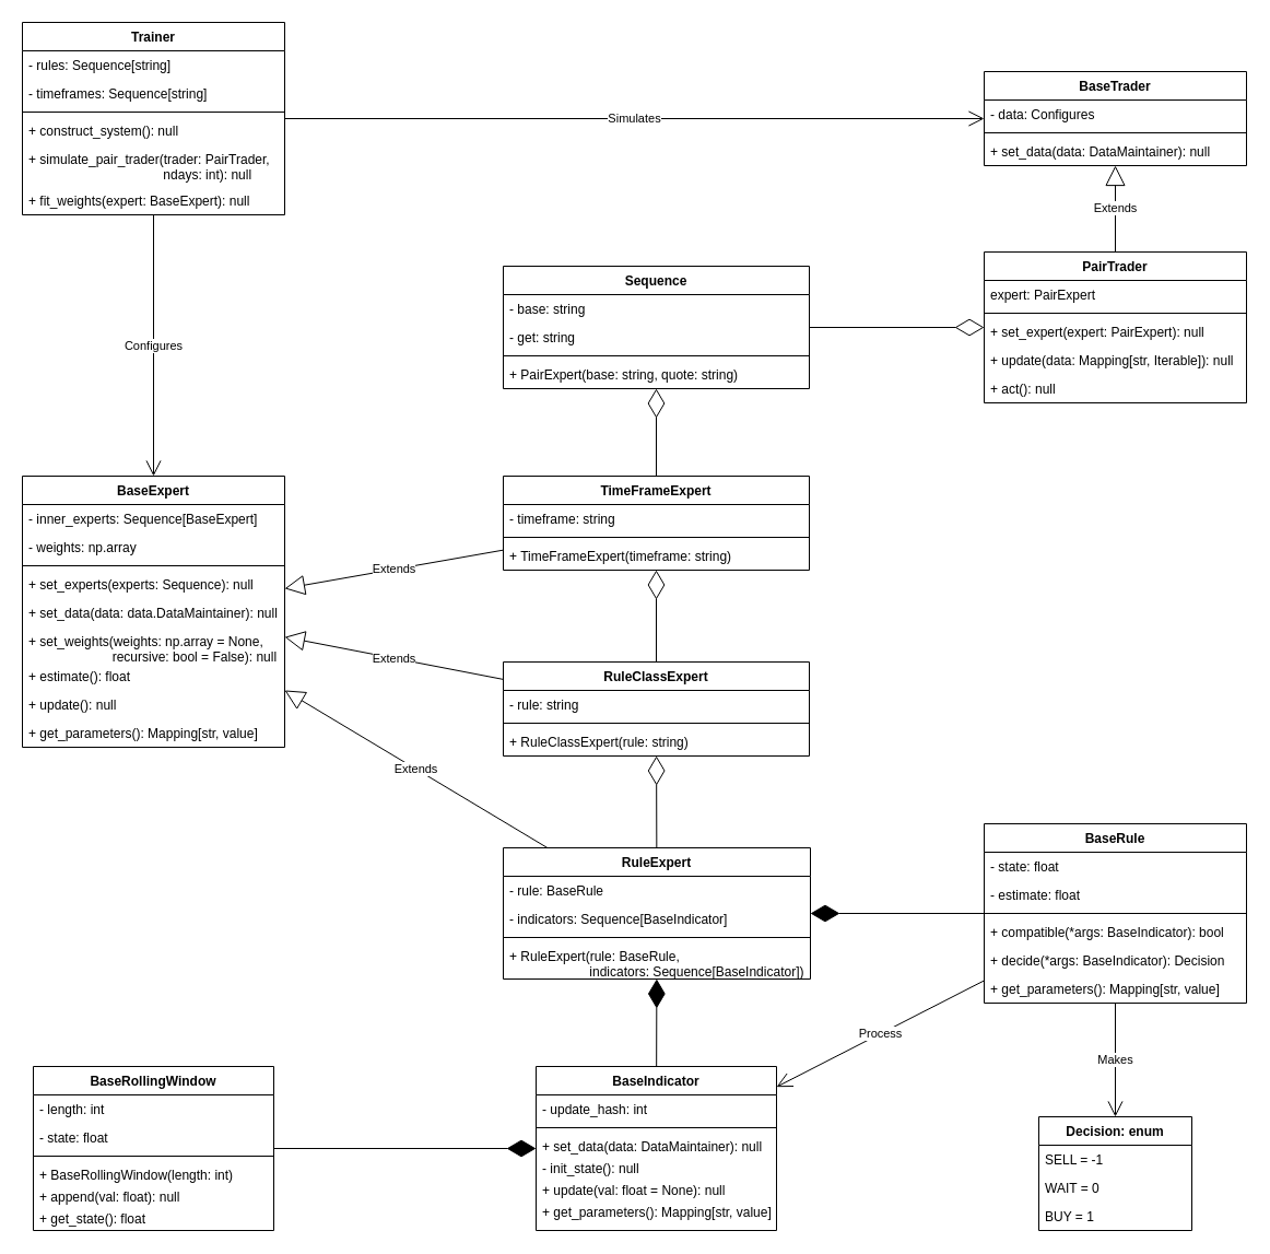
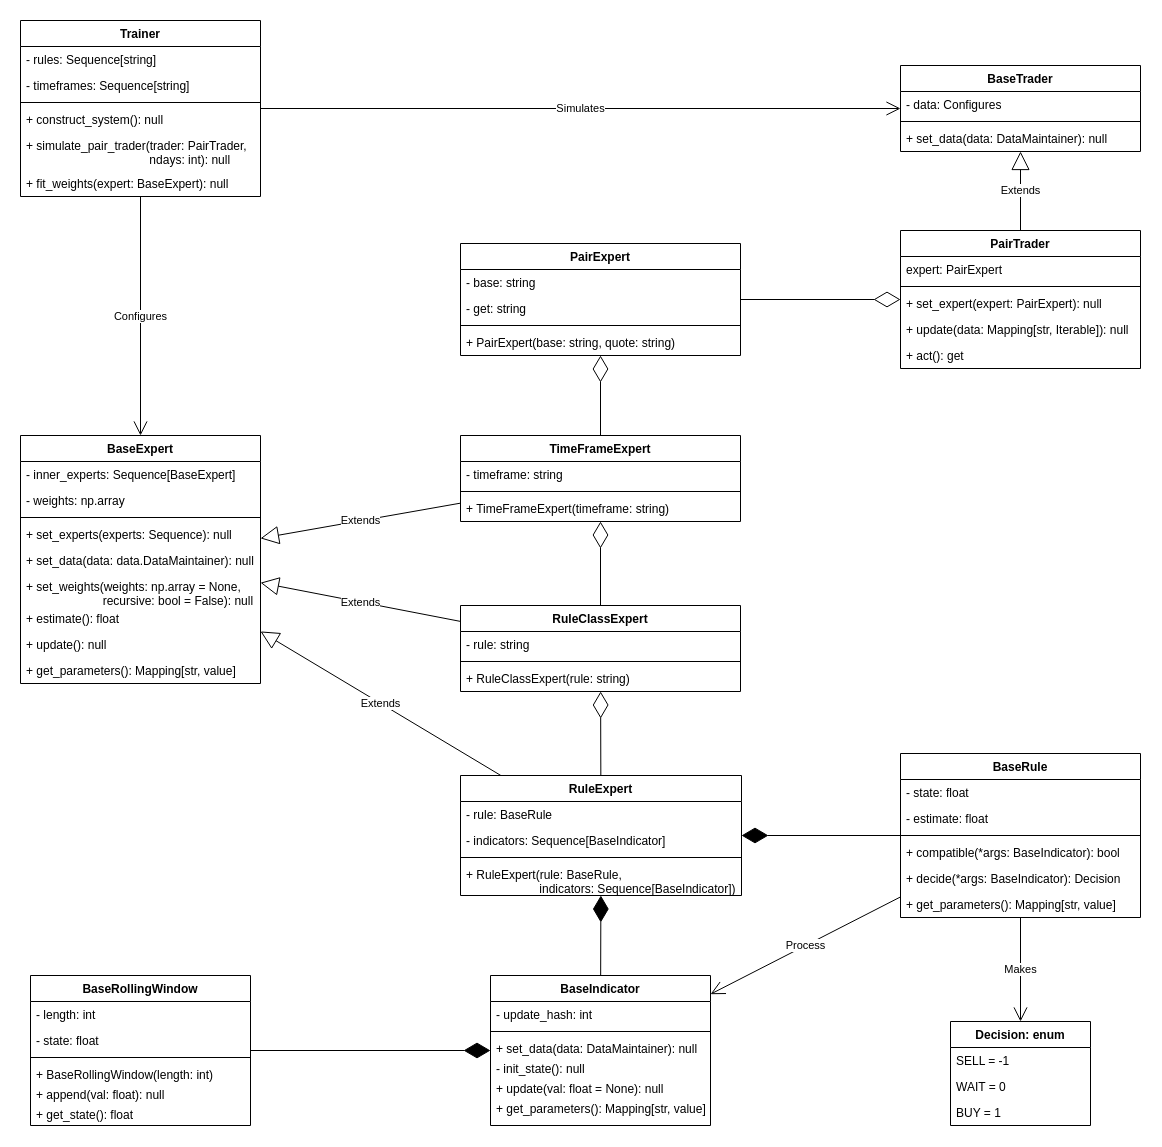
- <mxCell id="8" value="Sequence" style="swimlane;fontStyle=1;align=center;verticalAlign=top;childLayout=stackLayout;horizontal=1;startSize=26;horizontalStack=0;resizeParent=1;resizeParentMax=0;resizeLast=0;collapsible=1;marginBottom=0;" vertex="1" parent="1"><mxGeometry x="460" y="243" width="280" height="112" as="geometry" /></mxCell>
+ <mxCell id="8" value="PairExpert" style="swimlane;fontStyle=1;align=center;verticalAlign=top;childLayout=stackLayout;horizontal=1;startSize=26;horizontalStack=0;resizeParent=1;resizeParentMax=0;resizeLast=0;collapsible=1;marginBottom=0;" vertex="1" parent="1"><mxGeometry x="460" y="243" width="280" height="112" as="geometry" /></mxCell>
- <mxCell id="7" value="+ act(): null" style="text;strokeColor=none;fillColor=none;align=left;verticalAlign=top;spacingLeft=4;spacingRight=4;overflow=hidden;rotatable=0;points=[[0,0.5],[1,0.5]];portConstraint=eastwest;" vertex="1" parent="2"><mxGeometry y="112" width="240" height="26" as="geometry" /></mxCell>
+ <mxCell id="7" value="+ act(): get" style="text;strokeColor=none;fillColor=none;align=left;verticalAlign=top;spacingLeft=4;spacingRight=4;overflow=hidden;rotatable=0;points=[[0,0.5],[1,0.5]];portConstraint=eastwest;" vertex="1" parent="2"><mxGeometry y="112" width="240" height="26" as="geometry" /></mxCell>
